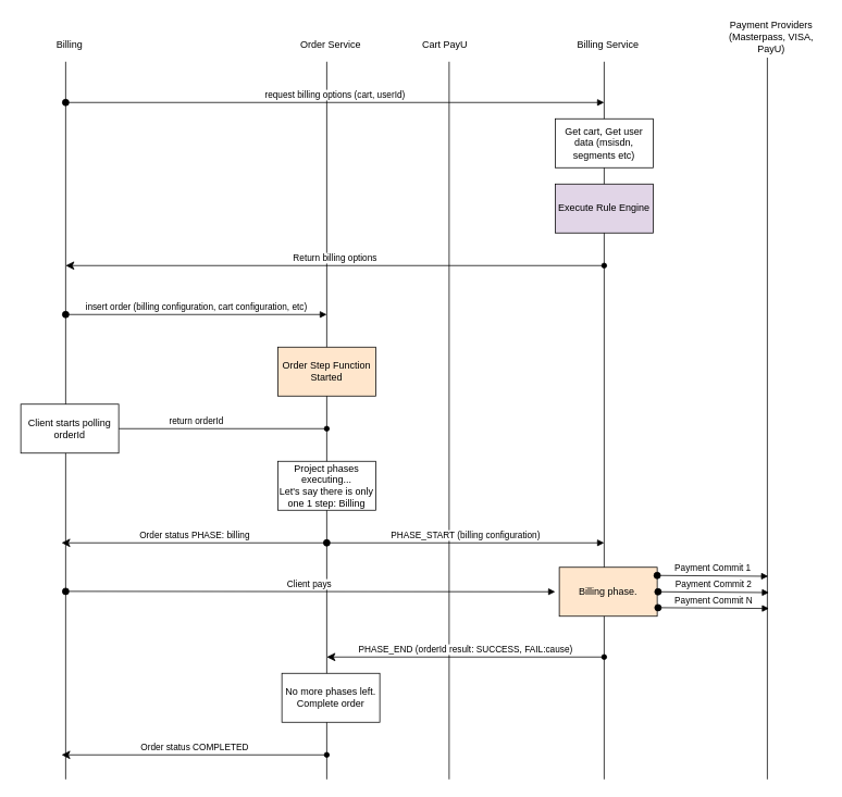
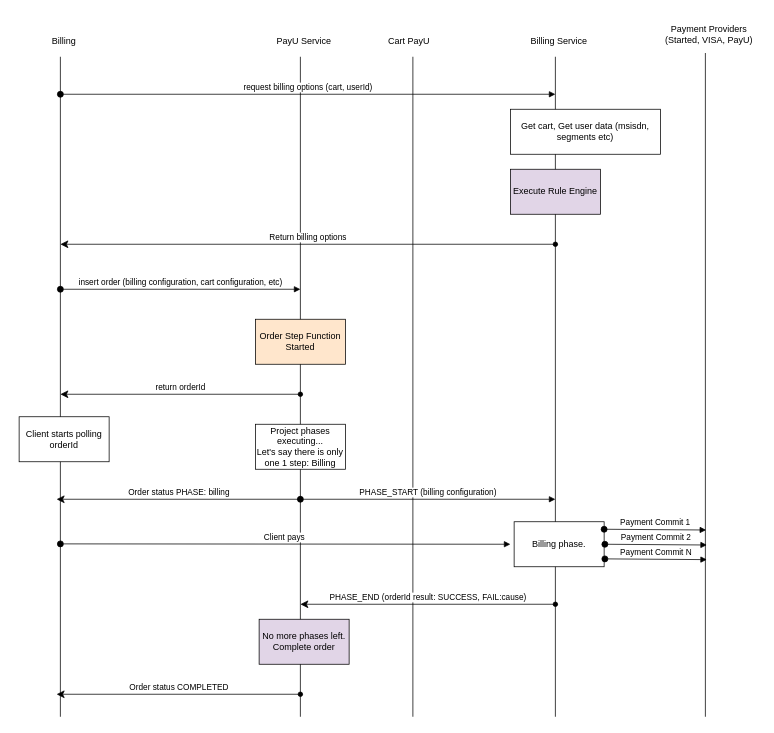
- <mxCell id="23" value="Payment Providers (Masterpass, VISA, PayU)" style="text;html=1;strokeColor=none;fillColor=none;align=center;verticalAlign=middle;whiteSpace=wrap;rounded=0;" parent="1" vertex="1"><mxGeometry x="880" y="20" width="130" height="50" as="geometry" /></mxCell>
+ <mxCell id="23" value="Payment Providers (Started, VISA, PayU)" style="text;html=1;strokeColor=none;fillColor=none;align=center;verticalAlign=middle;whiteSpace=wrap;rounded=0;" parent="1" vertex="1"><mxGeometry x="880" y="20" width="130" height="50" as="geometry" /></mxCell>
- <mxCell id="9" value="Order Service" style="text;html=1;strokeColor=none;fillColor=none;align=center;verticalAlign=middle;whiteSpace=wrap;rounded=0;" parent="1" vertex="1"><mxGeometry x="340" y="45" width="130" height="20" as="geometry" /></mxCell>
+ <mxCell id="9" value="PayU Service" style="text;html=1;strokeColor=none;fillColor=none;align=center;verticalAlign=middle;whiteSpace=wrap;rounded=0;" parent="1" vertex="1"><mxGeometry x="340" y="45" width="130" height="20" as="geometry" /></mxCell>
- <mxCell id="12" value="Get cart, Get user data (msisdn, segments etc)" style="rounded=0;whiteSpace=wrap;html=1;" parent="1" vertex="1"><mxGeometry x="680" y="145" width="120" height="60" as="geometry" /></mxCell>
+ <mxCell id="12" value="Get cart, Get user data (msisdn, segments etc)" style="rounded=0;whiteSpace=wrap;html=1;" parent="1" vertex="1"><mxGeometry x="680" y="145" width="200" height="60" as="geometry" /></mxCell>
- <mxCell id="17" value="Client starts polling orderId" style="rounded=0;whiteSpace=wrap;html=1;" parent="1" vertex="1"><mxGeometry x="25" y="495" width="120" height="60" as="geometry" /></mxCell>
+ <mxCell id="17" value="Client starts polling orderId" style="rounded=0;whiteSpace=wrap;html=1;" parent="1" vertex="1"><mxGeometry x="25" y="555" width="120" height="60" as="geometry" /></mxCell>
- <mxCell id="20" value="Billing phase." style="rounded=0;whiteSpace=wrap;html=1;fillColor=#ffe6cc;" parent="1" vertex="1"><mxGeometry x="685" y="695" width="120" height="60" as="geometry" /></mxCell>
+ <mxCell id="20" value="Billing phase." style="rounded=0;whiteSpace=wrap;html=1;" parent="1" vertex="1"><mxGeometry x="685" y="695" width="120" height="60" as="geometry" /></mxCell>
- <mxCell id="28" value="No more phases left.&lt;br&gt;Complete order" style="rounded=0;whiteSpace=wrap;html=1;" parent="1" vertex="1"><mxGeometry x="345" y="825" width="120" height="60" as="geometry" /></mxCell>
+ <mxCell id="28" value="No more phases left.&lt;br&gt;Complete order" style="rounded=0;whiteSpace=wrap;html=1;fillColor=#e1d5e7;" parent="1" vertex="1"><mxGeometry x="345" y="825" width="120" height="60" as="geometry" /></mxCell>
